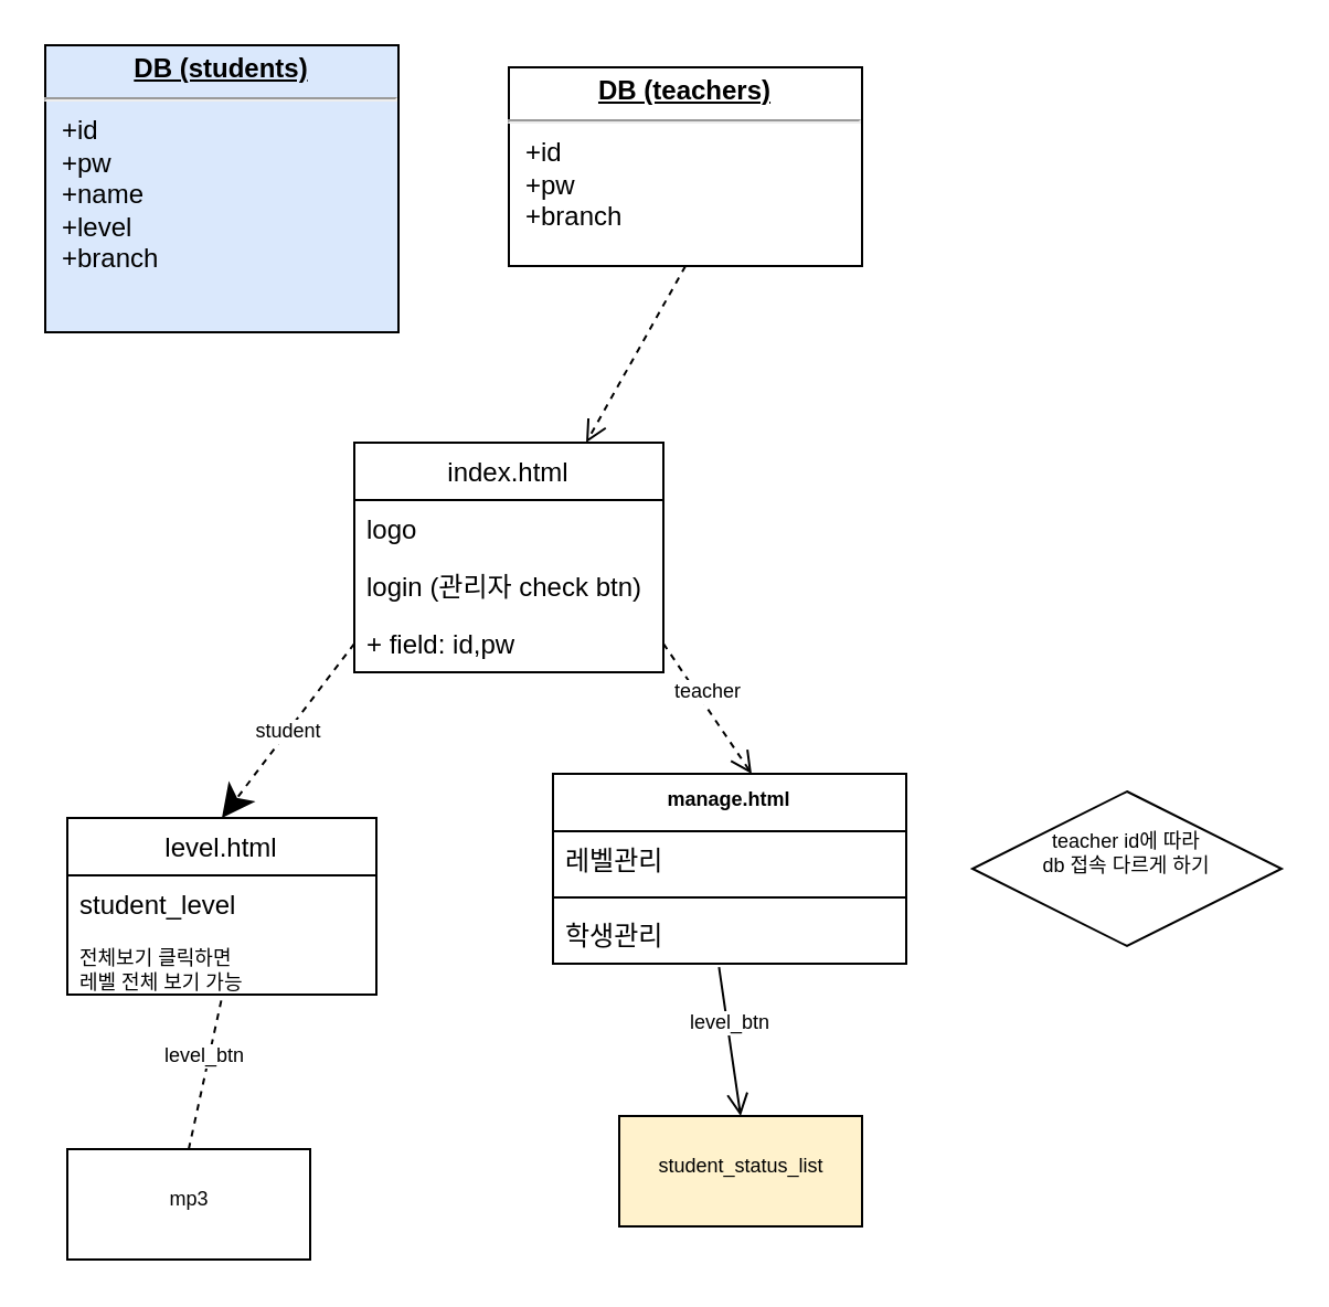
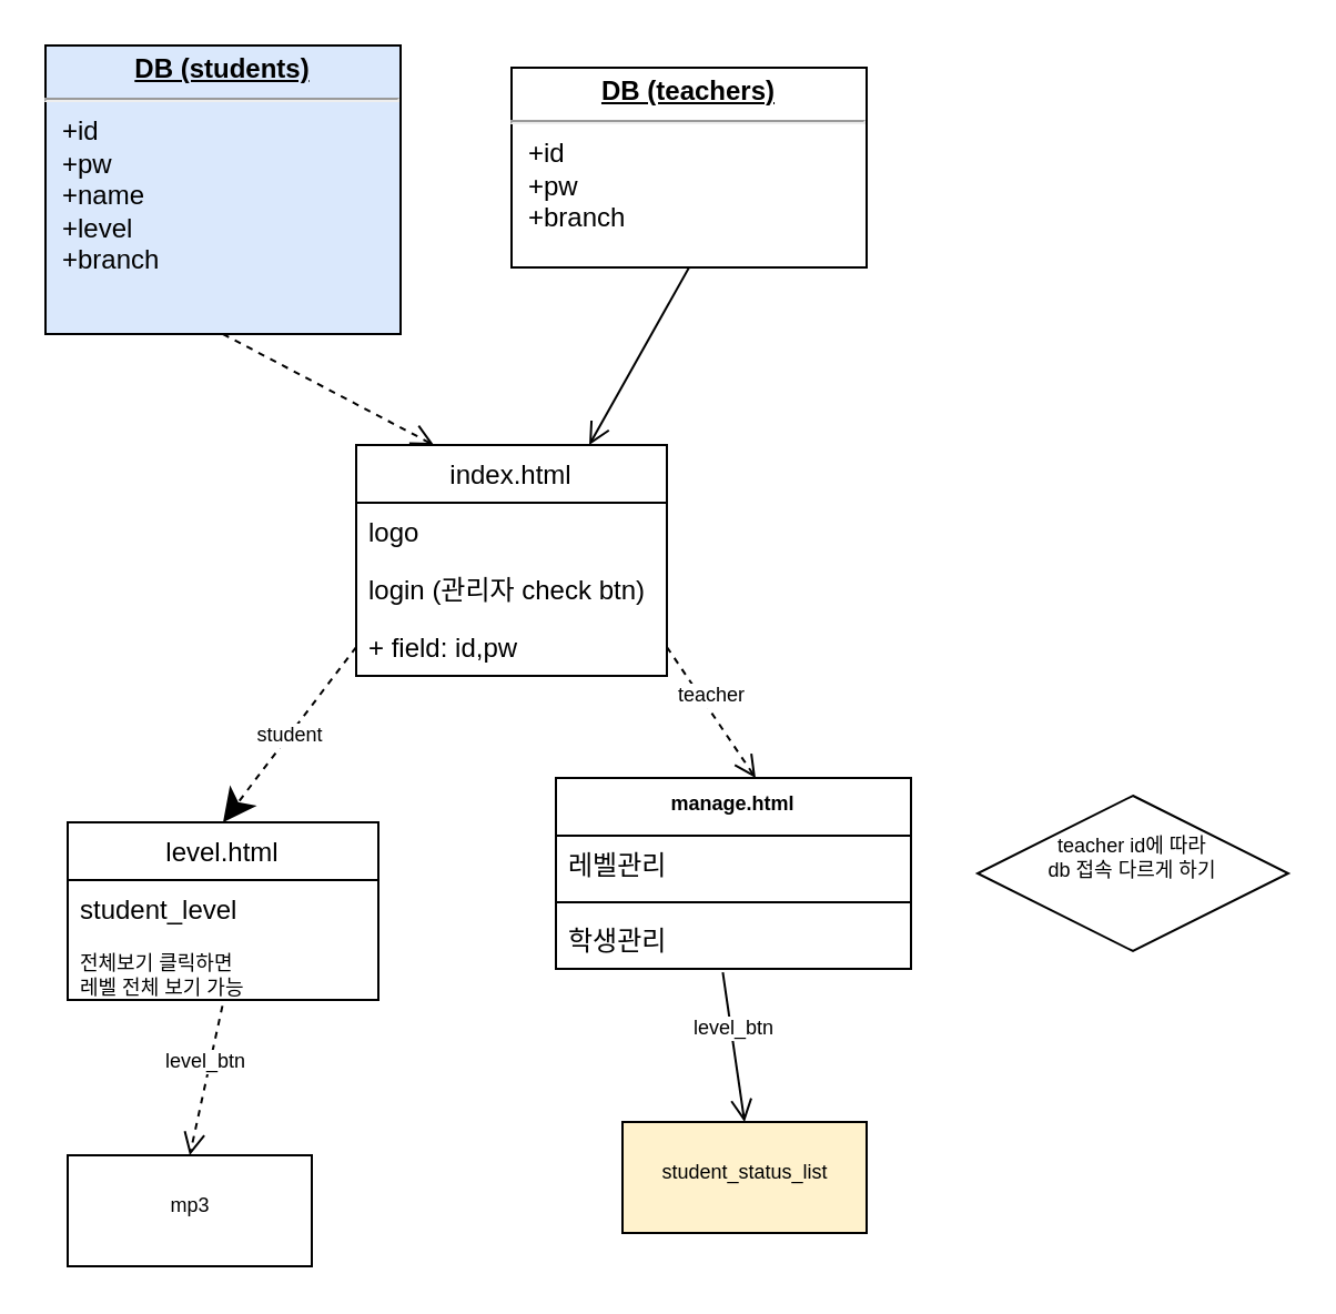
- <mxCell id="9" value="" style="html=1;verticalAlign=bottom;endArrow=open;dashed=1;endSize=8;fontFamily=Helvetica;fontColor=none;exitX=0.5;exitY=1;exitDx=0;exitDy=0;entryX=0.75;entryY=0;entryDx=0;entryDy=0;" parent="1" source="8" target="2" edge="1"><mxGeometry relative="1" as="geometry"><mxPoint x="365" y="-30" as="sourcePoint" /><mxPoint x="280" y="140" as="targetPoint" /></mxGeometry></mxCell>
+ <mxCell id="9" value="" style="html=1;verticalAlign=bottom;endArrow=open;dashed=0;endSize=8;fontFamily=Helvetica;fontColor=none;exitX=0.5;exitY=1;exitDx=0;exitDy=0;entryX=0.75;entryY=0;entryDx=0;entryDy=0;" parent="1" source="8" target="2" edge="1"><mxGeometry relative="1" as="geometry"><mxPoint x="365" y="-30" as="sourcePoint" /><mxPoint x="280" y="140" as="targetPoint" /></mxGeometry></mxCell>
+ <mxCell id="6" value="" style="html=1;verticalAlign=bottom;endArrow=open;dashed=1;endSize=8;fontFamily=Helvetica;fontColor=none;entryX=0.25;entryY=0;entryDx=0;entryDy=0;exitX=0.5;exitY=1;exitDx=0;exitDy=0;" parent="1" source="7" target="2" edge="1"><mxGeometry relative="1" as="geometry"><mxPoint x="99.58" y="24" as="sourcePoint" /><mxPoint x="190" y="-70" as="targetPoint" /></mxGeometry></mxCell>
- <mxCell id="15" value="level_btn" style="html=1;verticalAlign=bottom;endArrow=none;dashed=1;endSize=8;fontFamily=Helvetica;fontSize=9;fontColor=none;entryX=0.5;entryY=0;entryDx=0;entryDy=0;exitX=0.498;exitY=1.096;exitDx=0;exitDy=0;exitPerimeter=0;" parent="1" source="12" target="14" edge="1"><mxGeometry relative="1" as="geometry"><mxPoint x="210" y="480" as="sourcePoint" /><mxPoint x="130" y="480" as="targetPoint" /></mxGeometry></mxCell>
+ <mxCell id="15" value="level_btn" style="html=1;verticalAlign=bottom;endArrow=open;dashed=1;endSize=8;fontFamily=Helvetica;fontSize=9;fontColor=none;entryX=0.5;entryY=0;entryDx=0;entryDy=0;exitX=0.498;exitY=1.096;exitDx=0;exitDy=0;exitPerimeter=0;" parent="1" source="12" target="14" edge="1"><mxGeometry relative="1" as="geometry"><mxPoint x="210" y="480" as="sourcePoint" /><mxPoint x="130" y="480" as="targetPoint" /></mxGeometry></mxCell>
